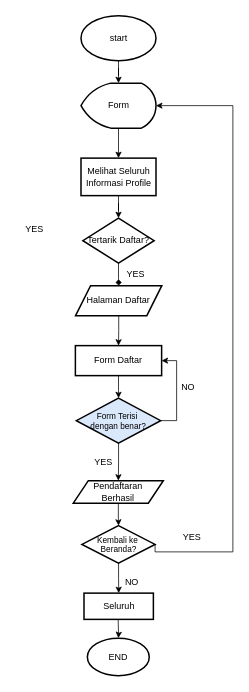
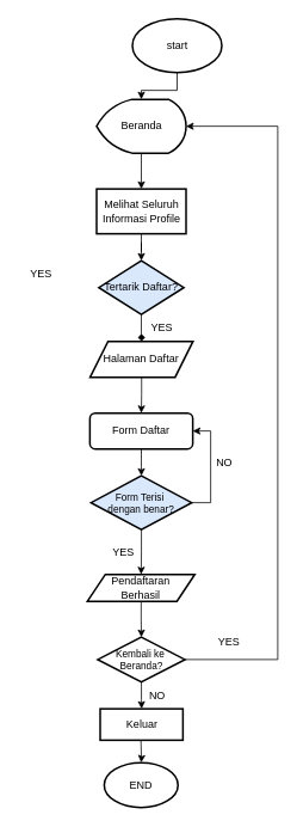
- <mxCell id="3" value="start" style="strokeWidth=2;html=1;shape=mxgraph.flowchart.start_1;whiteSpace=wrap;" parent="1" vertex="1"><mxGeometry x="107.5" y="20" width="100" height="60" as="geometry" /></mxCell>
+ <mxCell id="3" value="start" style="strokeWidth=2;html=1;shape=mxgraph.flowchart.start_1;whiteSpace=wrap;" parent="1" vertex="1"><mxGeometry x="147.5" y="20" width="100" height="60" as="geometry" /></mxCell>
- <mxCell id="5" value="Form" style="strokeWidth=2;html=1;shape=mxgraph.flowchart.display;whiteSpace=wrap;" parent="1" vertex="1"><mxGeometry x="107.5" y="110" width="100" height="60" as="geometry" /></mxCell>
+ <mxCell id="5" value="Beranda" style="strokeWidth=2;html=1;shape=mxgraph.flowchart.display;whiteSpace=wrap;" parent="1" vertex="1"><mxGeometry x="107.5" y="110" width="100" height="60" as="geometry" /></mxCell>
- <mxCell id="9" value="Tertarik Daftar?" style="rhombus;whiteSpace=wrap;html=1;strokeWidth=2;" parent="1" vertex="1"><mxGeometry x="110" y="290" width="95" height="60" as="geometry" /></mxCell>
+ <mxCell id="9" value="Tertarik Daftar?" style="rhombus;whiteSpace=wrap;html=1;strokeWidth=2;fillColor=#dae8fc;" parent="1" vertex="1"><mxGeometry x="110" y="290" width="95" height="60" as="geometry" /></mxCell>
- <mxCell id="13" value="Form Daftar" style="whiteSpace=wrap;html=1;strokeWidth=2;" parent="1" vertex="1"><mxGeometry x="100" y="460" width="115" height="40" as="geometry" /></mxCell>
+ <mxCell id="13" value="Form Daftar" style="whiteSpace=wrap;html=1;strokeWidth=2;rounded=1;" parent="1" vertex="1"><mxGeometry x="100" y="460" width="115" height="40" as="geometry" /></mxCell>
- <mxCell id="23" value="&lt;font style=&quot;font-size: 11px;&quot;&gt;Kembali ke&amp;nbsp;&lt;/font&gt;&lt;div style=&quot;font-size: 11px;&quot;&gt;&lt;font style=&quot;font-size: 11px;&quot;&gt;Beranda?&lt;/font&gt;&lt;/div&gt;" style="rhombus;whiteSpace=wrap;html=1;strokeWidth=2;" parent="1" vertex="1"><mxGeometry x="108.75" y="700" width="97.5" height="50" as="geometry" /></mxCell>
+ <mxCell id="23" value="&lt;font style=&quot;font-size: 11px;&quot;&gt;Kembali ke&amp;nbsp;&lt;/font&gt;&lt;div style=&quot;font-size: 11px;&quot;&gt;&lt;font style=&quot;font-size: 11px;&quot;&gt;Beranda?&lt;/font&gt;&lt;/div&gt;" style="rhombus;whiteSpace=wrap;html=1;strokeWidth=2;" parent="1" vertex="1"><mxGeometry x="108.75" y="710" width="97.5" height="50" as="geometry" /></mxCell>
- <mxCell id="25" value="Seluruh" style="whiteSpace=wrap;html=1;strokeWidth=2;" parent="1" vertex="1"><mxGeometry x="111.5" y="790" width="92.5" height="35" as="geometry" /></mxCell>
+ <mxCell id="25" value="Keluar" style="whiteSpace=wrap;html=1;strokeWidth=2;" parent="1" vertex="1"><mxGeometry x="111.5" y="790" width="92.5" height="35" as="geometry" /></mxCell>
